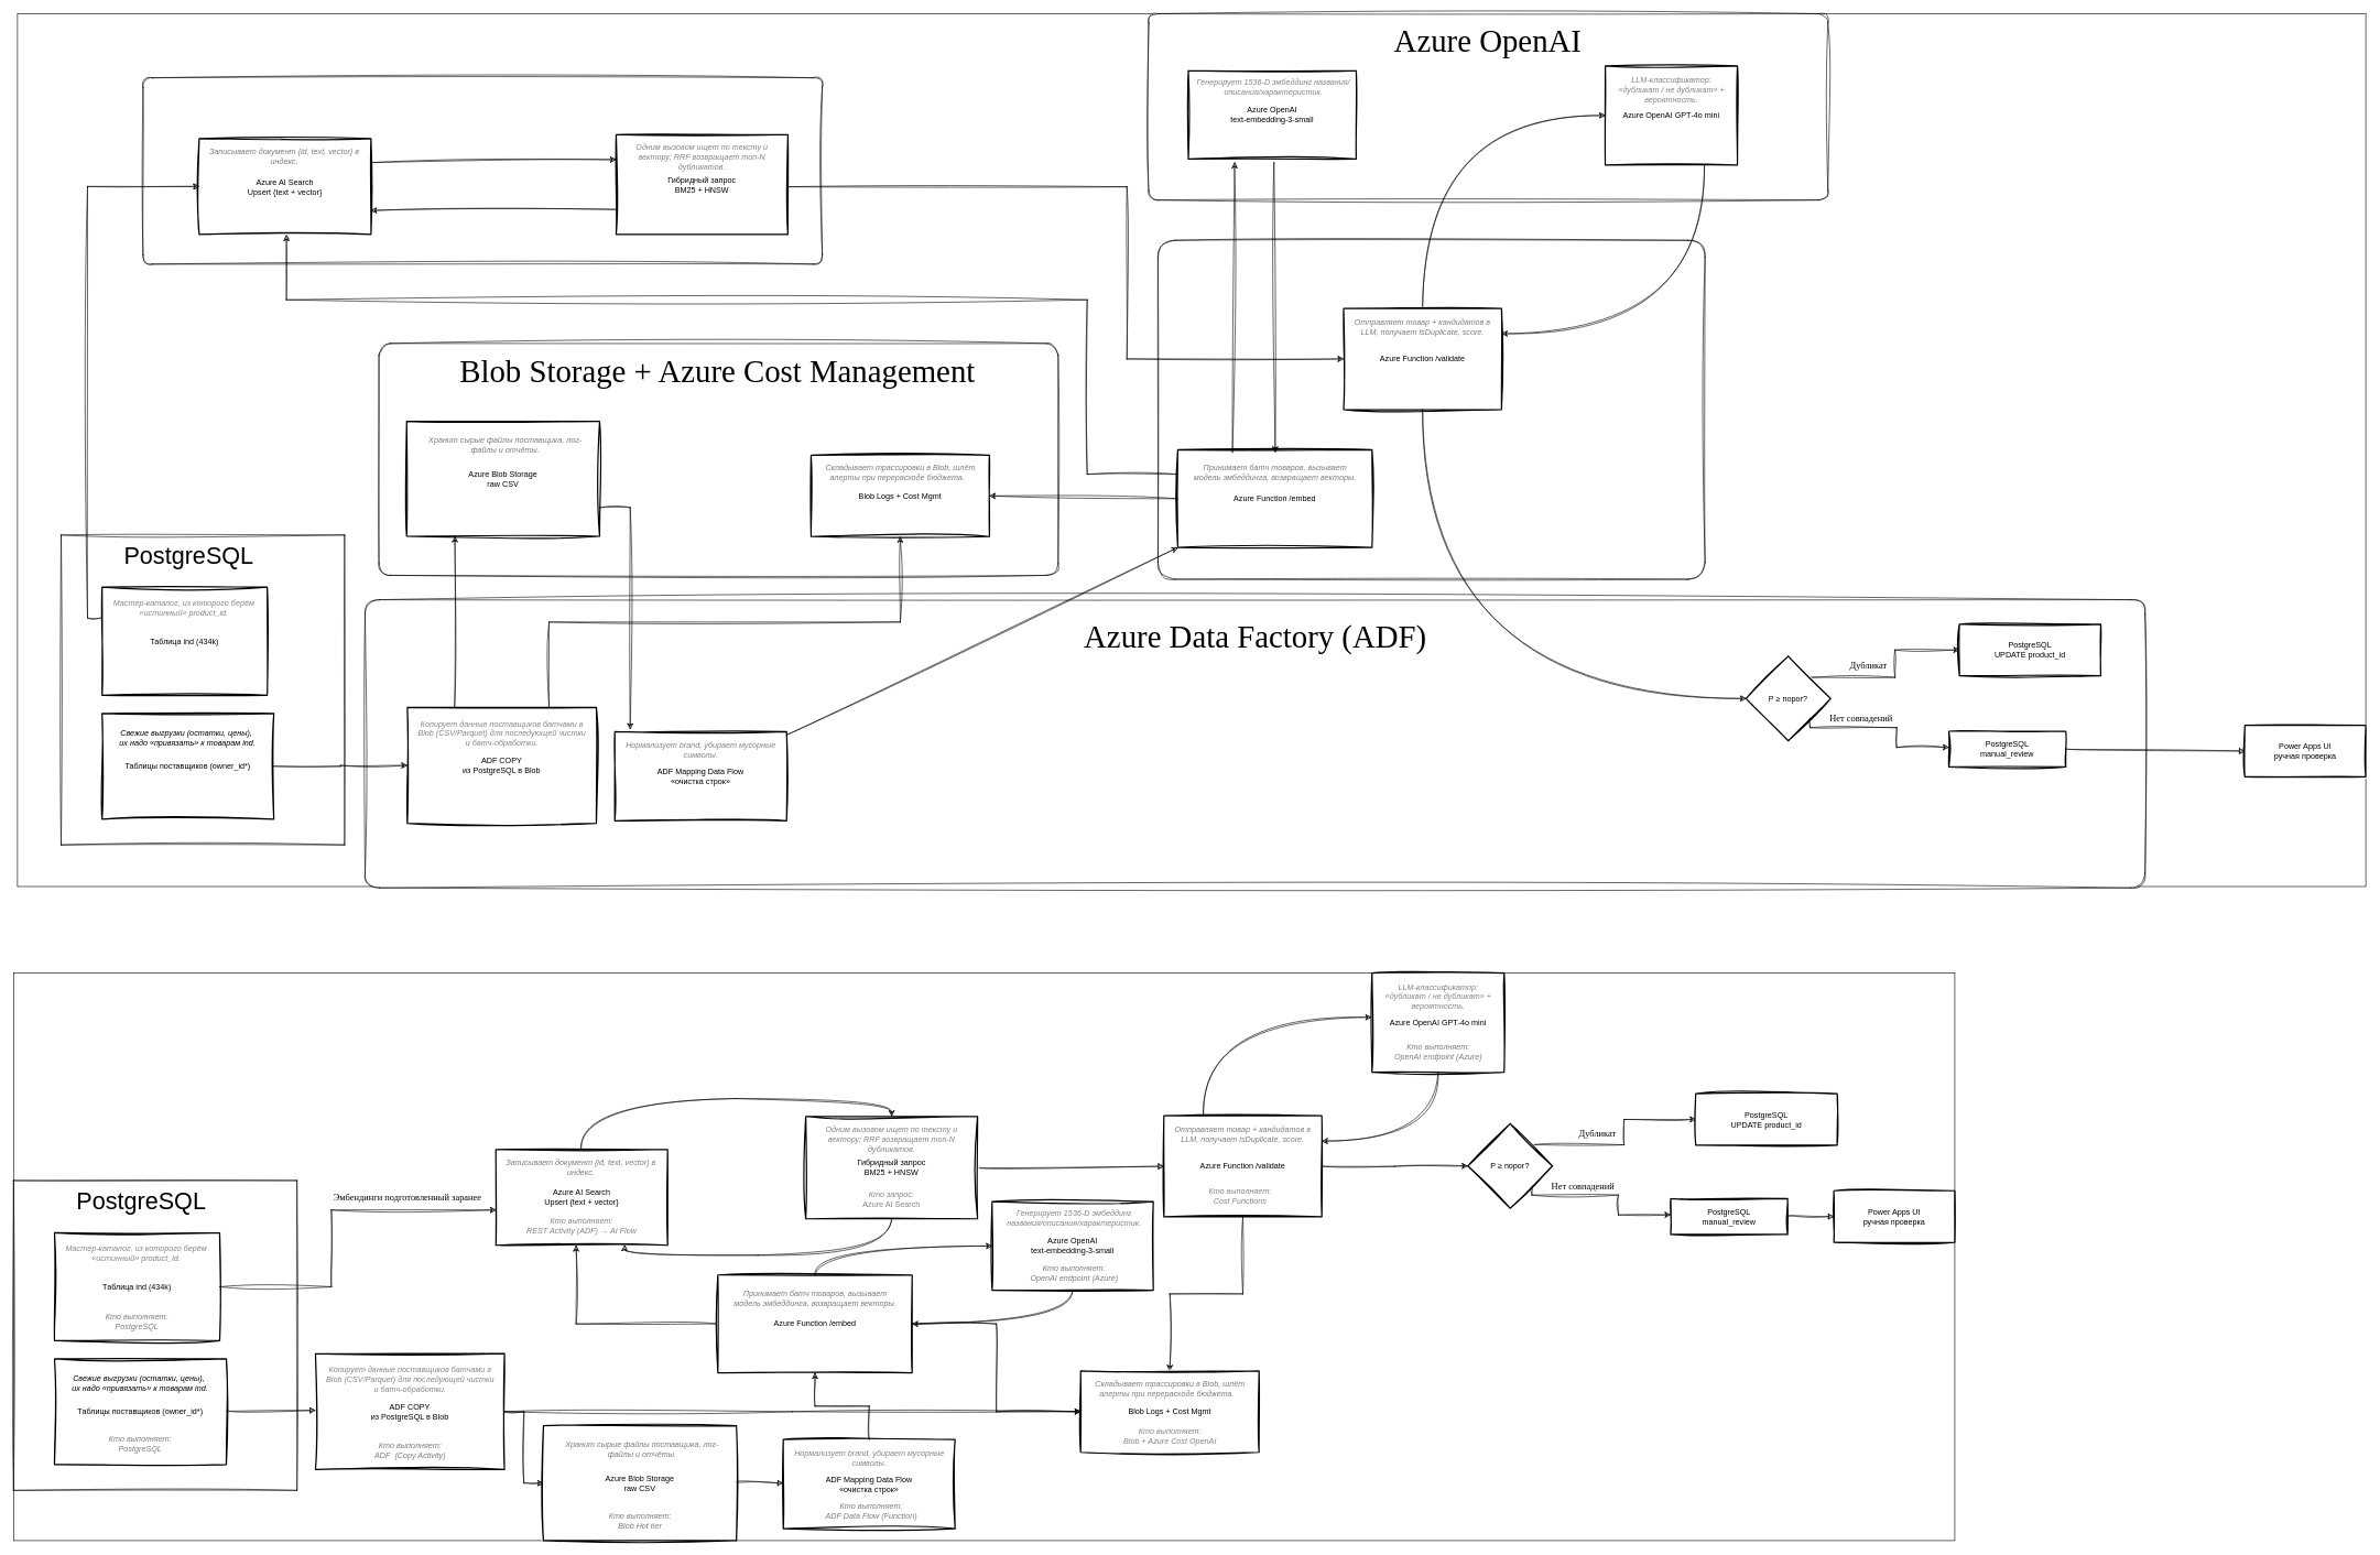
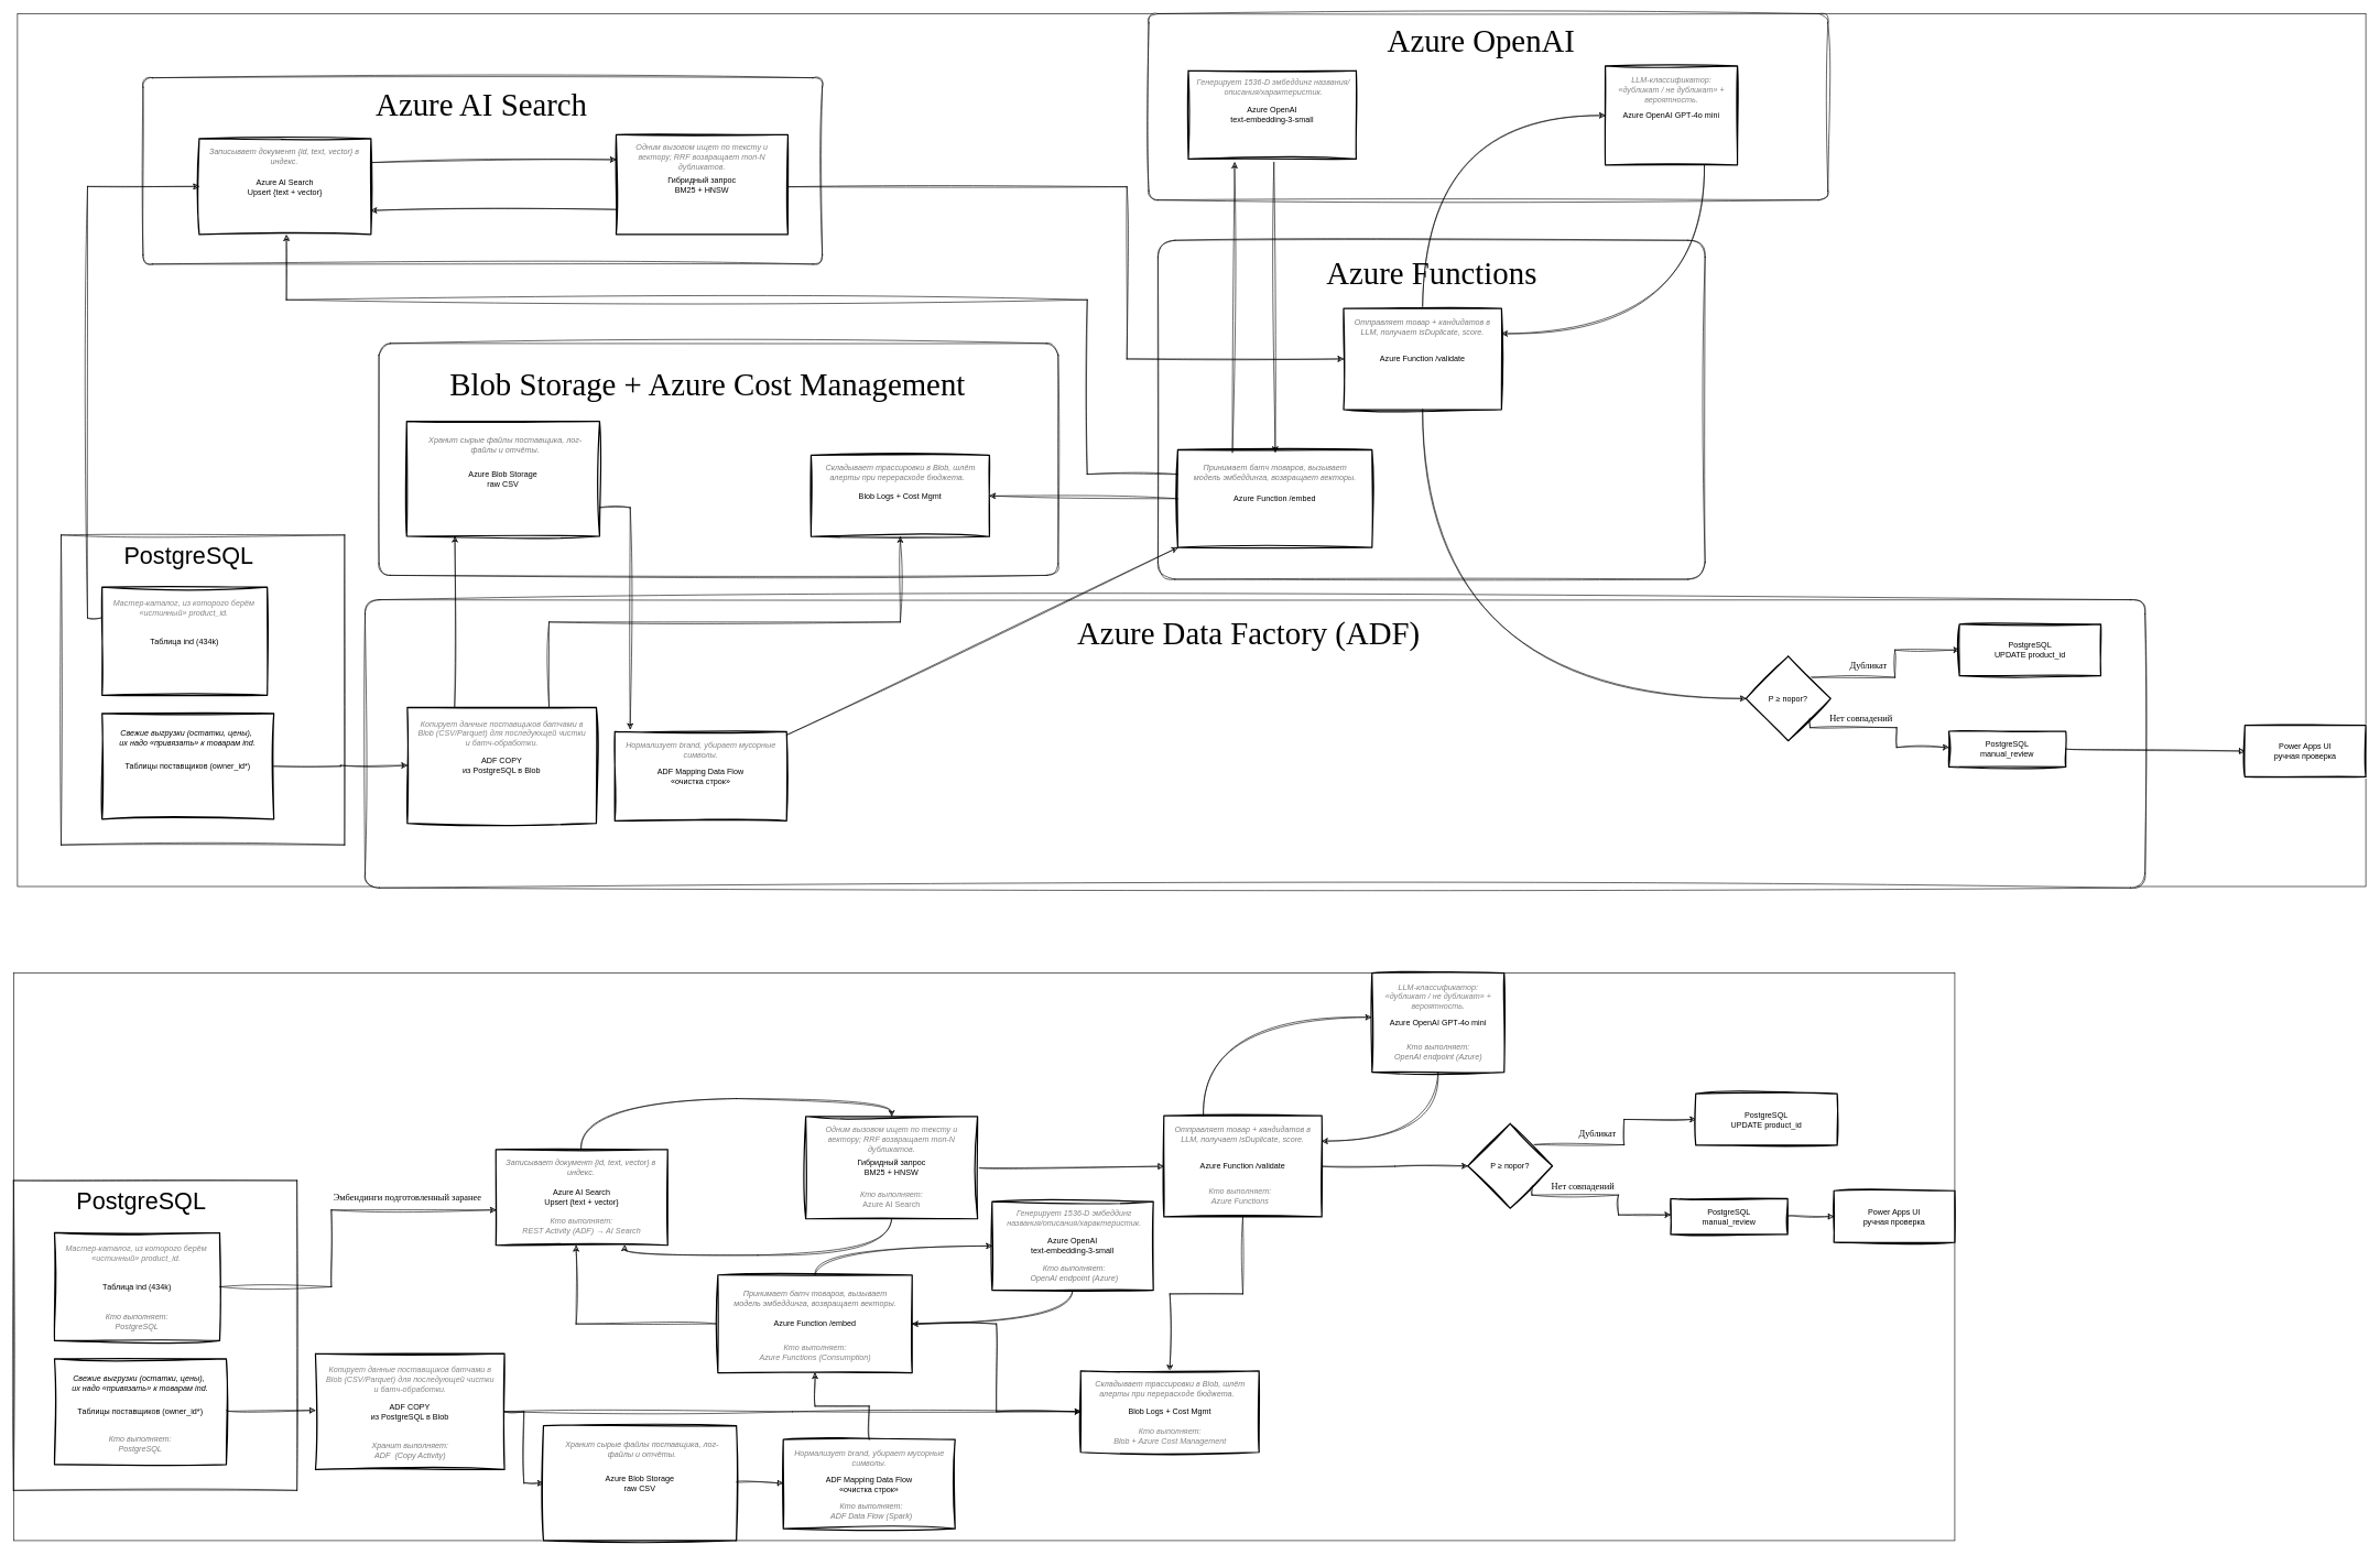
- <mxCell id="139" value="&lt;span style=&quot;font-size: 48px;&quot;&gt;Azure OpenAI&lt;/span&gt;" style="text;html=1;align=center;verticalAlign=middle;resizable=0;points=[];autosize=1;strokeColor=none;fillColor=none;fontFamily=Architects Daughter;fontSource=https%3A%2F%2Ffonts.googleapis.com%2Fcss%3Ffamily%3DArchitects%2BDaughter;" vertex="1" parent="137"><mxGeometry x="355" y="5.624" width="315" height="70" as="geometry" /></mxCell>
+ <mxCell id="139" value="&lt;span style=&quot;font-size: 48px;&quot;&gt;Azure OpenAI&lt;/span&gt;" style="text;html=1;align=center;verticalAlign=middle;resizable=0;points=[];autosize=1;strokeColor=none;fillColor=none;fontFamily=Architects Daughter;fontSource=https%3A%2F%2Ffonts.googleapis.com%2Fcss%3Ffamily%3DArchitects%2BDaughter;" vertex="1" parent="137"><mxGeometry x="345" y="5.624" width="315" height="70" as="geometry" /></mxCell>
+ <mxCell id="127" value="&lt;font style=&quot;font-size: 48px;&quot;&gt;Azure AI Search&lt;/font&gt;" style="text;html=1;align=center;verticalAlign=middle;resizable=0;points=[];autosize=1;strokeColor=none;fillColor=none;fontFamily=Architects Daughter;fontSource=https%3A%2F%2Ffonts.googleapis.com%2Fcss%3Ffamily%3DArchitects%2BDaughter;" vertex="1" parent="125"><mxGeometry x="318" y="5.624" width="388" height="70" as="geometry" /></mxCell>
+ <mxCell id="157" value="&lt;font style=&quot;font-size: 48px;&quot;&gt;Azure Functions&lt;/font&gt;" style="text;html=1;align=center;verticalAlign=middle;resizable=0;points=[];autosize=1;strokeColor=none;fillColor=none;fontFamily=Architects Daughter;fontSource=https%3A%2F%2Ffonts.googleapis.com%2Fcss%3Ffamily%3DArchitects%2BDaughter;" vertex="1" parent="81"><mxGeometry x="1949" y="357.004" width="382" height="70" as="geometry" /></mxCell>
- <mxCell id="108" value="&lt;font style=&quot;font-size: 48px;&quot;&gt;Blob Storage + Azure Cost Management&lt;/font&gt;" style="text;html=1;align=center;verticalAlign=middle;resizable=0;points=[];autosize=1;strokeColor=none;fillColor=none;fontFamily=Architects Daughter;fontSource=https%3A%2F%2Ffonts.googleapis.com%2Fcss%3Ffamily%3DArchitects%2BDaughter;" vertex="1" parent="106"><mxGeometry x="52" y="7" width="920" height="70" as="geometry" /></mxCell>
+ <mxCell id="108" value="&lt;font style=&quot;font-size: 48px;&quot;&gt;Blob Storage + Azure Cost Management&lt;/font&gt;" style="text;html=1;align=center;verticalAlign=middle;resizable=0;points=[];autosize=1;strokeColor=none;fillColor=none;fontFamily=Architects Daughter;fontSource=https%3A%2F%2Ffonts.googleapis.com%2Fcss%3Ffamily%3DArchitects%2BDaughter;" vertex="1" parent="106"><mxGeometry x="37" y="27" width="920" height="70" as="geometry" /></mxCell>
- <mxCell id="90" value="&lt;font style=&quot;font-size: 48px;&quot;&gt;Azure Data Factory (ADF)&lt;/font&gt;" style="text;html=1;align=center;verticalAlign=middle;resizable=0;points=[];autosize=1;strokeColor=none;fillColor=none;fontFamily=Architects Daughter;fontSource=https%3A%2F%2Ffonts.googleapis.com%2Fcss%3Ffamily%3DArchitects%2BDaughter;" vertex="1" parent="82"><mxGeometry x="1037" y="20" width="620" height="70" as="geometry" /></mxCell>
+ <mxCell id="90" value="&lt;font style=&quot;font-size: 48px;&quot;&gt;Azure Data Factory (ADF)&lt;/font&gt;" style="text;html=1;align=center;verticalAlign=middle;resizable=0;points=[];autosize=1;strokeColor=none;fillColor=none;fontFamily=Architects Daughter;fontSource=https%3A%2F%2Ffonts.googleapis.com%2Fcss%3Ffamily%3DArchitects%2BDaughter;" vertex="1" parent="82"><mxGeometry x="1027" y="15" width="620" height="70" as="geometry" /></mxCell>
- <mxCell id="63" value="&lt;font face=&quot;Helvetica&quot; color=&quot;#838383&quot;&gt;&lt;i&gt;Кто выполняет:&lt;br&gt;Cost Functions&lt;/i&gt;&lt;/font&gt;" style="text;strokeColor=none;align=center;fillColor=none;html=1;verticalAlign=middle;whiteSpace=wrap;rounded=0;fontFamily=Architects Daughter;fontSource=https%3A%2F%2Ffonts.googleapis.com%2Fcss%3Ffamily%3DArchitects%2BDaughter;" vertex="1" parent="60"><mxGeometry x="-14" y="91" width="259" height="62" as="geometry" /></mxCell>
+ <mxCell id="63" value="&lt;font face=&quot;Helvetica&quot; color=&quot;#838383&quot;&gt;&lt;i&gt;Кто выполняет:&lt;br&gt;Azure Functions&lt;/i&gt;&lt;/font&gt;" style="text;strokeColor=none;align=center;fillColor=none;html=1;verticalAlign=middle;whiteSpace=wrap;rounded=0;fontFamily=Architects Daughter;fontSource=https%3A%2F%2Ffonts.googleapis.com%2Fcss%3Ffamily%3DArchitects%2BDaughter;" vertex="1" parent="60"><mxGeometry x="-14" y="91" width="259" height="62" as="geometry" /></mxCell>
- <mxCell id="72" value="&lt;font face=&quot;Helvetica&quot; color=&quot;#838383&quot;&gt;&lt;i&gt;Кто запрос:&lt;br&gt;&lt;/i&gt;Azure AI Search&lt;i&gt;&lt;/i&gt;&lt;/font&gt;" style="text;strokeColor=none;align=center;fillColor=none;html=1;verticalAlign=middle;whiteSpace=wrap;rounded=0;fontFamily=Architects Daughter;fontSource=https%3A%2F%2Ffonts.googleapis.com%2Fcss%3Ffamily%3DArchitects%2BDaughter;" vertex="1" parent="69"><mxGeometry x="6" y="94" width="248" height="62" as="geometry" /></mxCell>
+ <mxCell id="72" value="&lt;font face=&quot;Helvetica&quot; color=&quot;#838383&quot;&gt;&lt;i&gt;Кто выполняет:&lt;br&gt;&lt;/i&gt;Azure AI Search&lt;i&gt;&lt;/i&gt;&lt;/font&gt;" style="text;strokeColor=none;align=center;fillColor=none;html=1;verticalAlign=middle;whiteSpace=wrap;rounded=0;fontFamily=Architects Daughter;fontSource=https%3A%2F%2Ffonts.googleapis.com%2Fcss%3Ffamily%3DArchitects%2BDaughter;" vertex="1" parent="69"><mxGeometry x="6" y="94" width="248" height="62" as="geometry" /></mxCell>
- <mxCell id="80" value="&lt;font face=&quot;Helvetica&quot; color=&quot;#838383&quot;&gt;&lt;i&gt;Кто выполняет:&lt;br&gt;REST Activity (ADF) → AI Flow&lt;/i&gt;&lt;/font&gt;" style="text;strokeColor=none;align=center;fillColor=none;html=1;verticalAlign=middle;whiteSpace=wrap;rounded=0;fontFamily=Architects Daughter;fontSource=https%3A%2F%2Ffonts.googleapis.com%2Fcss%3Ffamily%3DArchitects%2BDaughter;" vertex="1" parent="78"><mxGeometry x="1" y="88" width="248" height="62" as="geometry" /></mxCell>
+ <mxCell id="80" value="&lt;font face=&quot;Helvetica&quot; color=&quot;#838383&quot;&gt;&lt;i&gt;Кто выполняет:&lt;br&gt;REST Activity (ADF) → AI Search&lt;/i&gt;&lt;/font&gt;" style="text;strokeColor=none;align=center;fillColor=none;html=1;verticalAlign=middle;whiteSpace=wrap;rounded=0;fontFamily=Architects Daughter;fontSource=https%3A%2F%2Ffonts.googleapis.com%2Fcss%3Ffamily%3DArchitects%2BDaughter;" vertex="1" parent="78"><mxGeometry x="1" y="88" width="248" height="62" as="geometry" /></mxCell>
+ <mxCell id="54" value="&lt;font face=&quot;Helvetica&quot; color=&quot;#838383&quot;&gt;&lt;i&gt;Кто выполняет:&lt;br&gt;Azure Functions (Consumption)&lt;/i&gt;&lt;/font&gt;" style="text;strokeColor=none;align=center;fillColor=none;html=1;verticalAlign=middle;whiteSpace=wrap;rounded=0;fontFamily=Architects Daughter;fontSource=https%3A%2F%2Ffonts.googleapis.com%2Fcss%3Ffamily%3DArchitects%2BDaughter;" vertex="1" parent="51"><mxGeometry x="18" y="86" width="259" height="62" as="geometry" /></mxCell>
- <mxCell id="75" value="&lt;font face=&quot;Helvetica&quot; color=&quot;#838383&quot;&gt;&lt;i&gt;Кто выполняет:&lt;br&gt;Blob + Azure Cost OpenAI&lt;/i&gt;&lt;/font&gt;" style="text;strokeColor=none;align=center;fillColor=none;html=1;verticalAlign=middle;whiteSpace=wrap;rounded=0;fontFamily=Architects Daughter;fontSource=https%3A%2F%2Ffonts.googleapis.com%2Fcss%3Ffamily%3DArchitects%2BDaughter;" vertex="1" parent="2"><mxGeometry x="1620.5" y="670" width="259" height="62" as="geometry" /></mxCell>
+ <mxCell id="75" value="&lt;font face=&quot;Helvetica&quot; color=&quot;#838383&quot;&gt;&lt;i&gt;Кто выполняет:&lt;br&gt;Blob + Azure Cost Management&lt;/i&gt;&lt;/font&gt;" style="text;strokeColor=none;align=center;fillColor=none;html=1;verticalAlign=middle;whiteSpace=wrap;rounded=0;fontFamily=Architects Daughter;fontSource=https%3A%2F%2Ffonts.googleapis.com%2Fcss%3Ffamily%3DArchitects%2BDaughter;" vertex="1" parent="2"><mxGeometry x="1620.5" y="670" width="259" height="62" as="geometry" /></mxCell>
- <mxCell id="42" value="&lt;font face=&quot;Helvetica&quot; color=&quot;#7b7b7b&quot;&gt;&lt;i&gt;Кто выполняет:&lt;br&gt;ADF&amp;nbsp; (Copy Activity)&lt;/i&gt;&lt;/font&gt;" style="text;strokeColor=none;align=center;fillColor=none;html=1;verticalAlign=middle;whiteSpace=wrap;rounded=0;fontFamily=Architects Daughter;fontSource=https%3A%2F%2Ffonts.googleapis.com%2Fcss%3Ffamily%3DArchitects%2BDaughter;" vertex="1" parent="39"><mxGeometry x="13.5" y="116" width="259" height="62" as="geometry" /></mxCell>
+ <mxCell id="42" value="&lt;font face=&quot;Helvetica&quot; color=&quot;#7b7b7b&quot;&gt;&lt;i&gt;Хранит выполняет:&lt;br&gt;ADF&amp;nbsp; (Copy Activity)&lt;/i&gt;&lt;/font&gt;" style="text;strokeColor=none;align=center;fillColor=none;html=1;verticalAlign=middle;whiteSpace=wrap;rounded=0;fontFamily=Architects Daughter;fontSource=https%3A%2F%2Ffonts.googleapis.com%2Fcss%3Ffamily%3DArchitects%2BDaughter;" vertex="1" parent="39"><mxGeometry x="13.5" y="116" width="259" height="62" as="geometry" /></mxCell>
- <mxCell id="50" value="&lt;font face=&quot;Helvetica&quot; color=&quot;#7c7c7c&quot;&gt;&lt;i&gt;Кто выполняет:&lt;br&gt;ADF Data Flow (Function)&lt;/i&gt;&lt;/font&gt;" style="text;strokeColor=none;align=center;fillColor=none;html=1;verticalAlign=middle;whiteSpace=wrap;rounded=0;fontFamily=Architects Daughter;fontSource=https%3A%2F%2Ffonts.googleapis.com%2Fcss%3Ffamily%3DArchitects%2BDaughter;" vertex="1" parent="47"><mxGeometry x="4" y="77" width="259" height="62" as="geometry" /></mxCell>
+ <mxCell id="50" value="&lt;font face=&quot;Helvetica&quot; color=&quot;#7c7c7c&quot;&gt;&lt;i&gt;Кто выполняет:&lt;br&gt;ADF Data Flow (Spark)&lt;/i&gt;&lt;/font&gt;" style="text;strokeColor=none;align=center;fillColor=none;html=1;verticalAlign=middle;whiteSpace=wrap;rounded=0;fontFamily=Architects Daughter;fontSource=https%3A%2F%2Ffonts.googleapis.com%2Fcss%3Ffamily%3DArchitects%2BDaughter;" vertex="1" parent="47"><mxGeometry x="4" y="77" width="259" height="62" as="geometry" /></mxCell>
- <mxCell id="46" value="&lt;font face=&quot;Helvetica&quot; color=&quot;#7b7b7b&quot;&gt;&lt;i&gt;Кто выполняет:&lt;br&gt;Blob Hot tier&lt;br&gt;&lt;/i&gt;&lt;table&gt;&lt;tbody&gt;&lt;tr&gt;&lt;td data-end=&quot;947&quot; data-start=&quot;938&quot; data-col-size=&quot;sm&quot;&gt;&lt;/td&gt;&lt;/tr&gt;&lt;/tbody&gt;&lt;/table&gt;&lt;/font&gt;" style="text;strokeColor=none;align=center;fillColor=none;html=1;verticalAlign=middle;whiteSpace=wrap;rounded=0;fontFamily=Architects Daughter;fontSource=https%3A%2F%2Ffonts.googleapis.com%2Fcss%3Ffamily%3DArchitects%2BDaughter;" vertex="1" parent="43"><mxGeometry x="16.5" y="125" width="259" height="44" as="geometry" /></mxCell>
